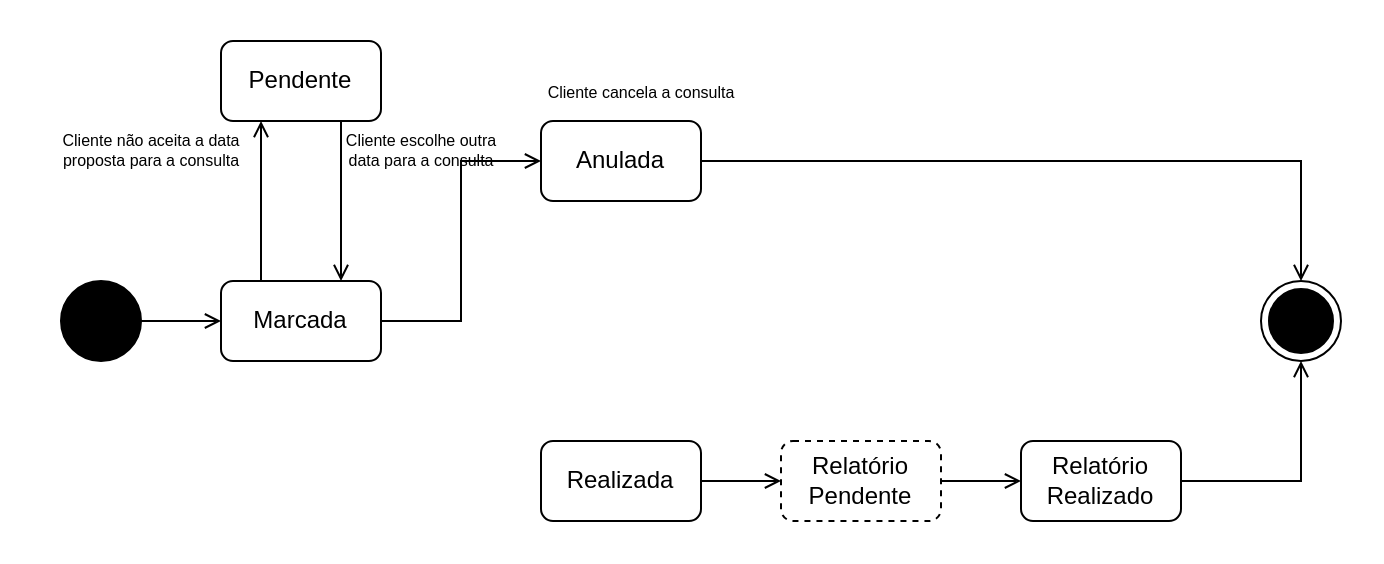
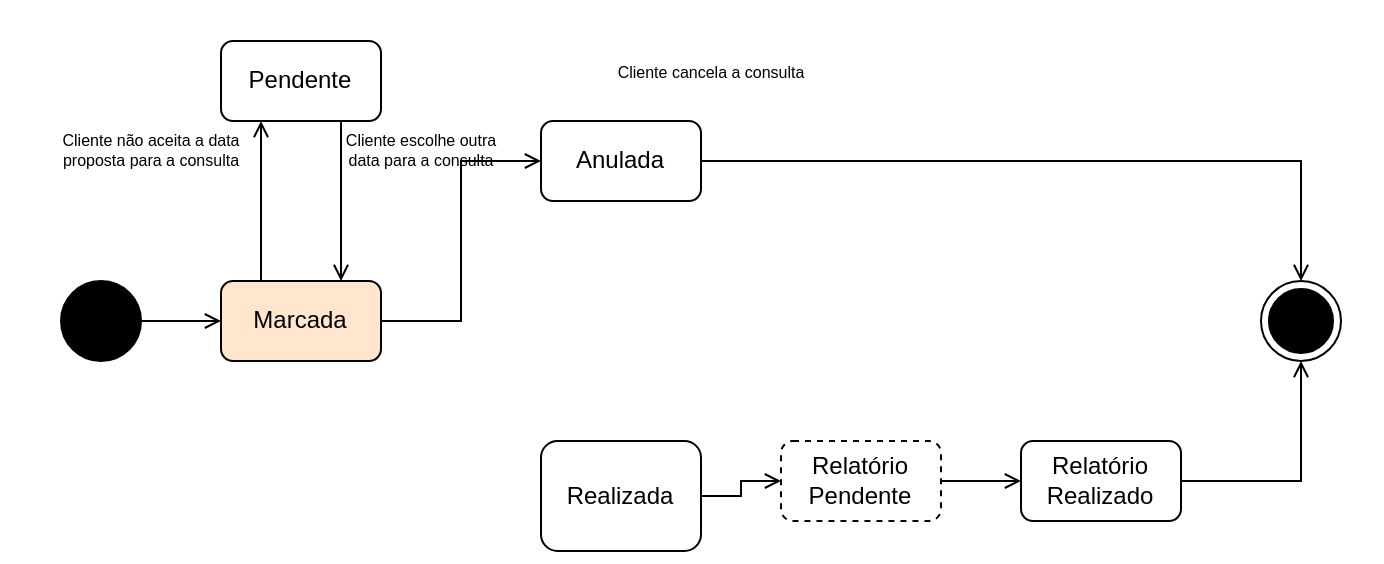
- <mxCell id="13" value="&lt;font style=&quot;font-size: 8px;&quot;&gt;Cliente cancela a consulta&lt;/font&gt;" style="text;html=1;align=center;verticalAlign=middle;resizable=0;points=[];autosize=1;strokeColor=none;fillColor=none;fontSize=12;fontColor=default;" vertex="1" parent="1"><mxGeometry x="260" y="30" width="120" height="30" as="geometry" /></mxCell>
+ <mxCell id="13" value="&lt;font style=&quot;font-size: 8px;&quot;&gt;Cliente cancela a consulta&lt;/font&gt;" style="text;html=1;align=center;verticalAlign=middle;resizable=0;points=[];autosize=1;strokeColor=none;fillColor=none;fontSize=12;fontColor=default;" vertex="1" parent="1"><mxGeometry x="295" y="20" width="120" height="30" as="geometry" /></mxCell>
- <mxCell id="6" value="Marcada" style="whiteSpace=wrap;html=1;glass=0;rounded=1;" vertex="1" parent="1"><mxGeometry x="110" y="140" width="80" height="40" as="geometry" /></mxCell>
+ <mxCell id="6" value="Marcada" style="whiteSpace=wrap;html=1;glass=0;rounded=1;fillColor=#ffe6cc;" vertex="1" parent="1"><mxGeometry x="110" y="140" width="80" height="40" as="geometry" /></mxCell>
- <mxCell id="16" value="&lt;font style=&quot;font-size: 12px;&quot;&gt;Realizada&lt;/font&gt;" style="whiteSpace=wrap;html=1;fillColor=rgb(255, 255, 255);strokeColor=#000000;fontColor=default;glass=0;rounded=1;fontSize=8;" vertex="1" parent="1"><mxGeometry x="270" y="220" width="80" height="40" as="geometry" /></mxCell>
+ <mxCell id="16" value="&lt;font style=&quot;font-size: 12px;&quot;&gt;Realizada&lt;/font&gt;" style="whiteSpace=wrap;html=1;fillColor=rgb(255, 255, 255);strokeColor=#000000;fontColor=default;glass=0;rounded=1;fontSize=8;" vertex="1" parent="1"><mxGeometry x="270" y="220" width="80" height="55" as="geometry" /></mxCell>
